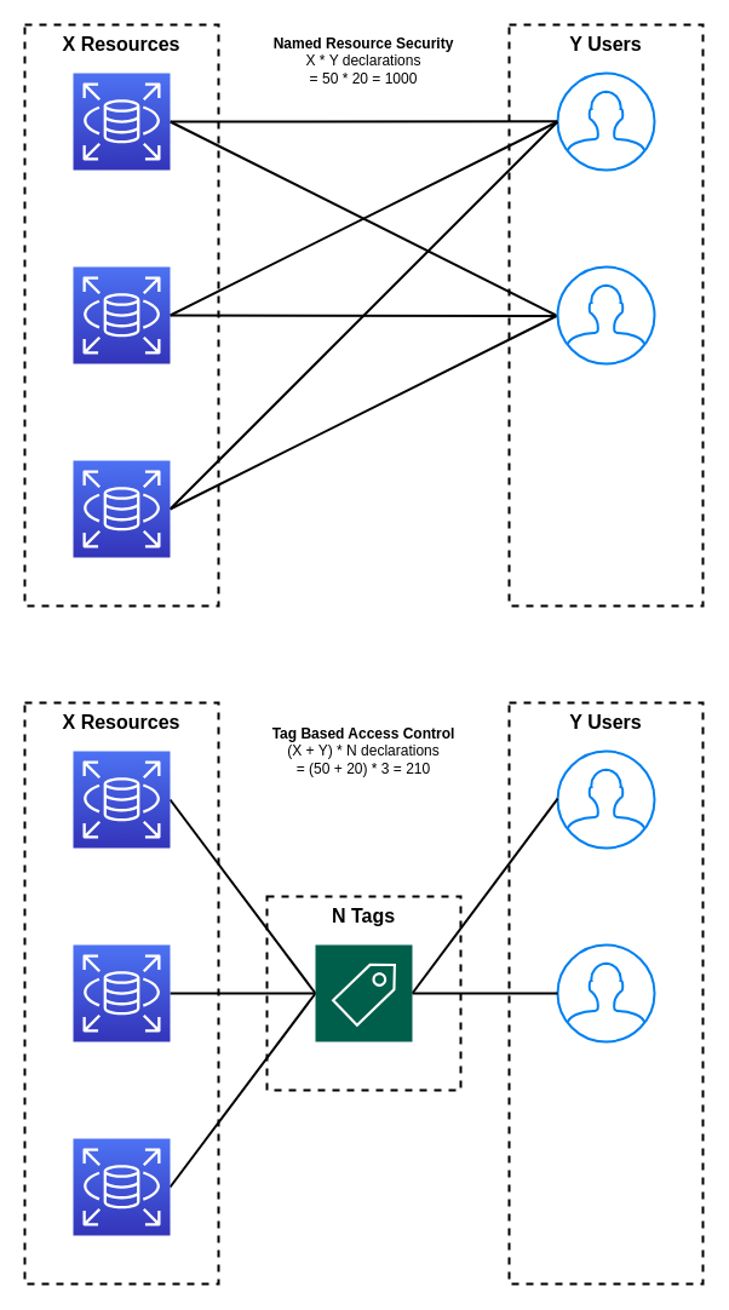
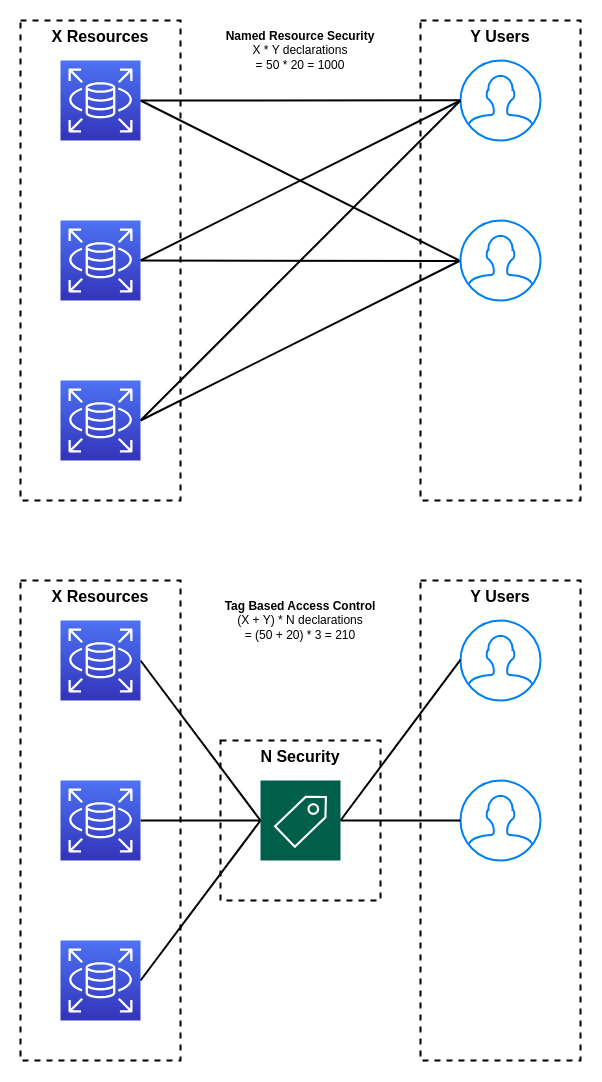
- <mxCell id="30" value="&lt;b&gt;&lt;font style=&quot;font-size: 16px&quot;&gt;N Tags&lt;/font&gt;&lt;/b&gt;" style="rounded=0;whiteSpace=wrap;html=1;dashed=1;hachureGap=4;pointerEvents=0;strokeWidth=2;fillColor=none;verticalAlign=top;" parent="1" vertex="1"><mxGeometry x="220" y="740" width="160" height="160" as="geometry" /></mxCell>
+ <mxCell id="30" value="&lt;b&gt;&lt;font style=&quot;font-size: 16px&quot;&gt;N Security&lt;/font&gt;&lt;/b&gt;" style="rounded=0;whiteSpace=wrap;html=1;dashed=1;hachureGap=4;pointerEvents=0;strokeWidth=2;fillColor=none;verticalAlign=top;" parent="1" vertex="1"><mxGeometry x="220" y="740" width="160" height="160" as="geometry" /></mxCell>
